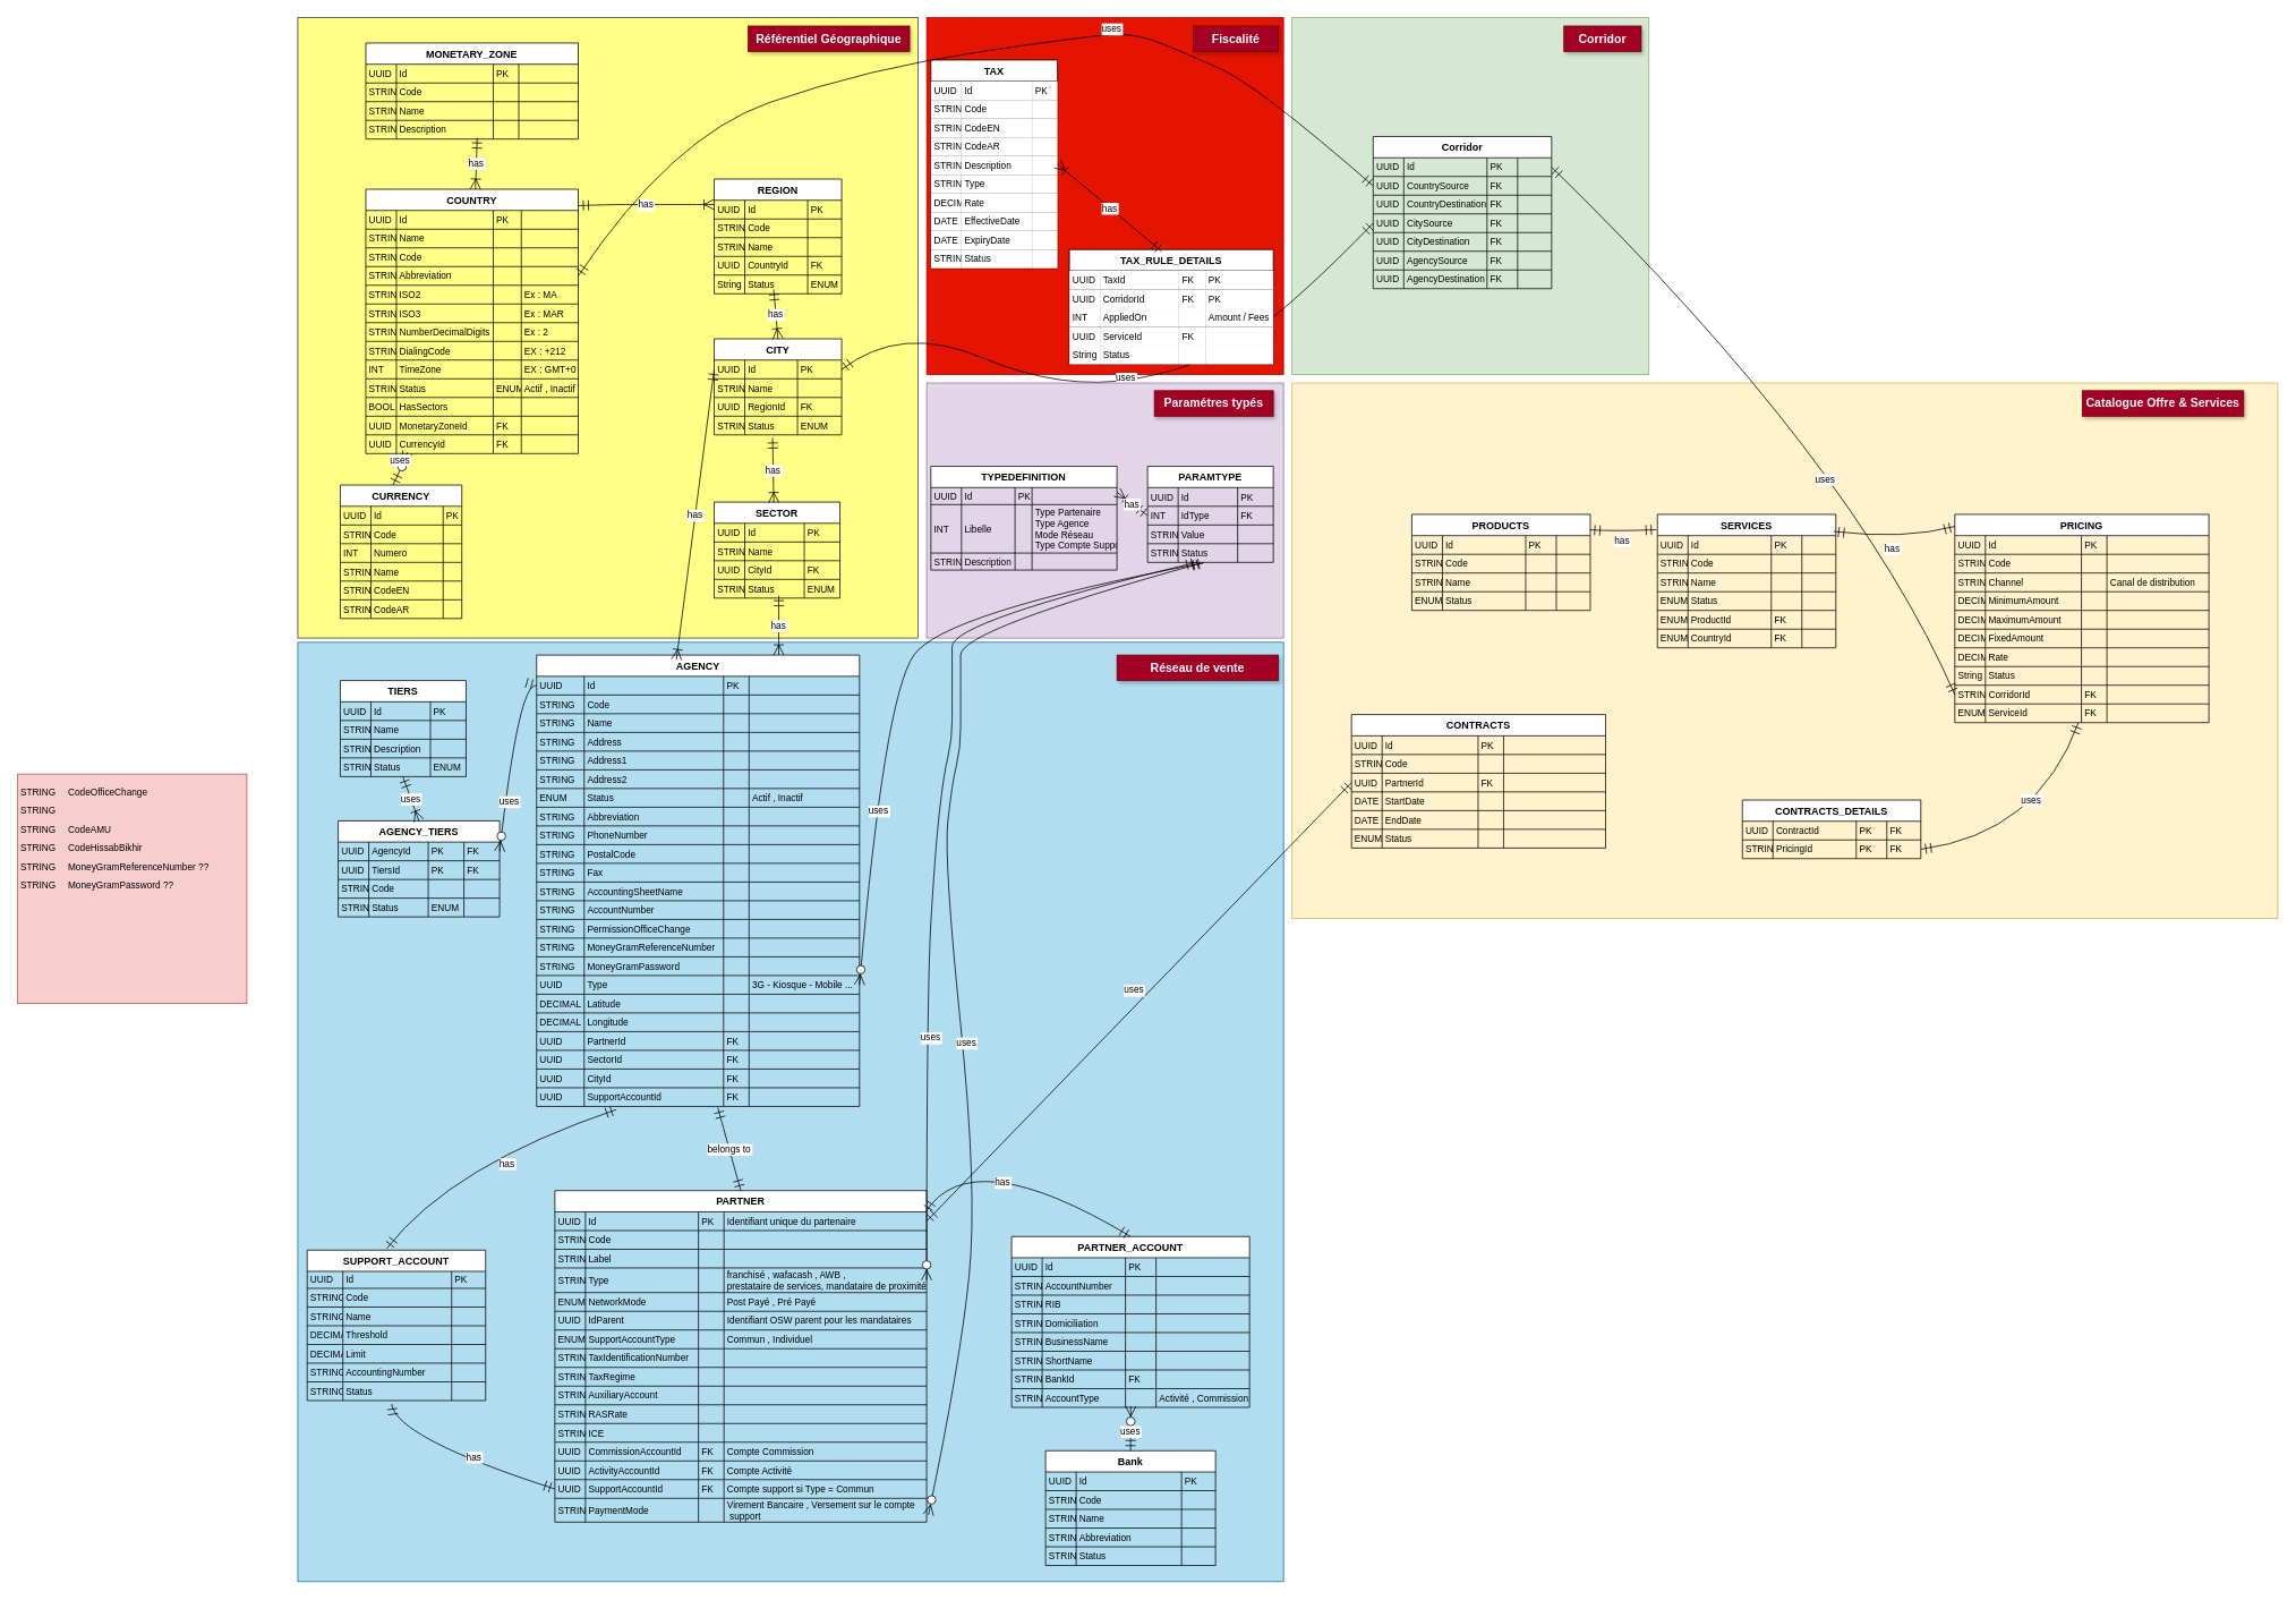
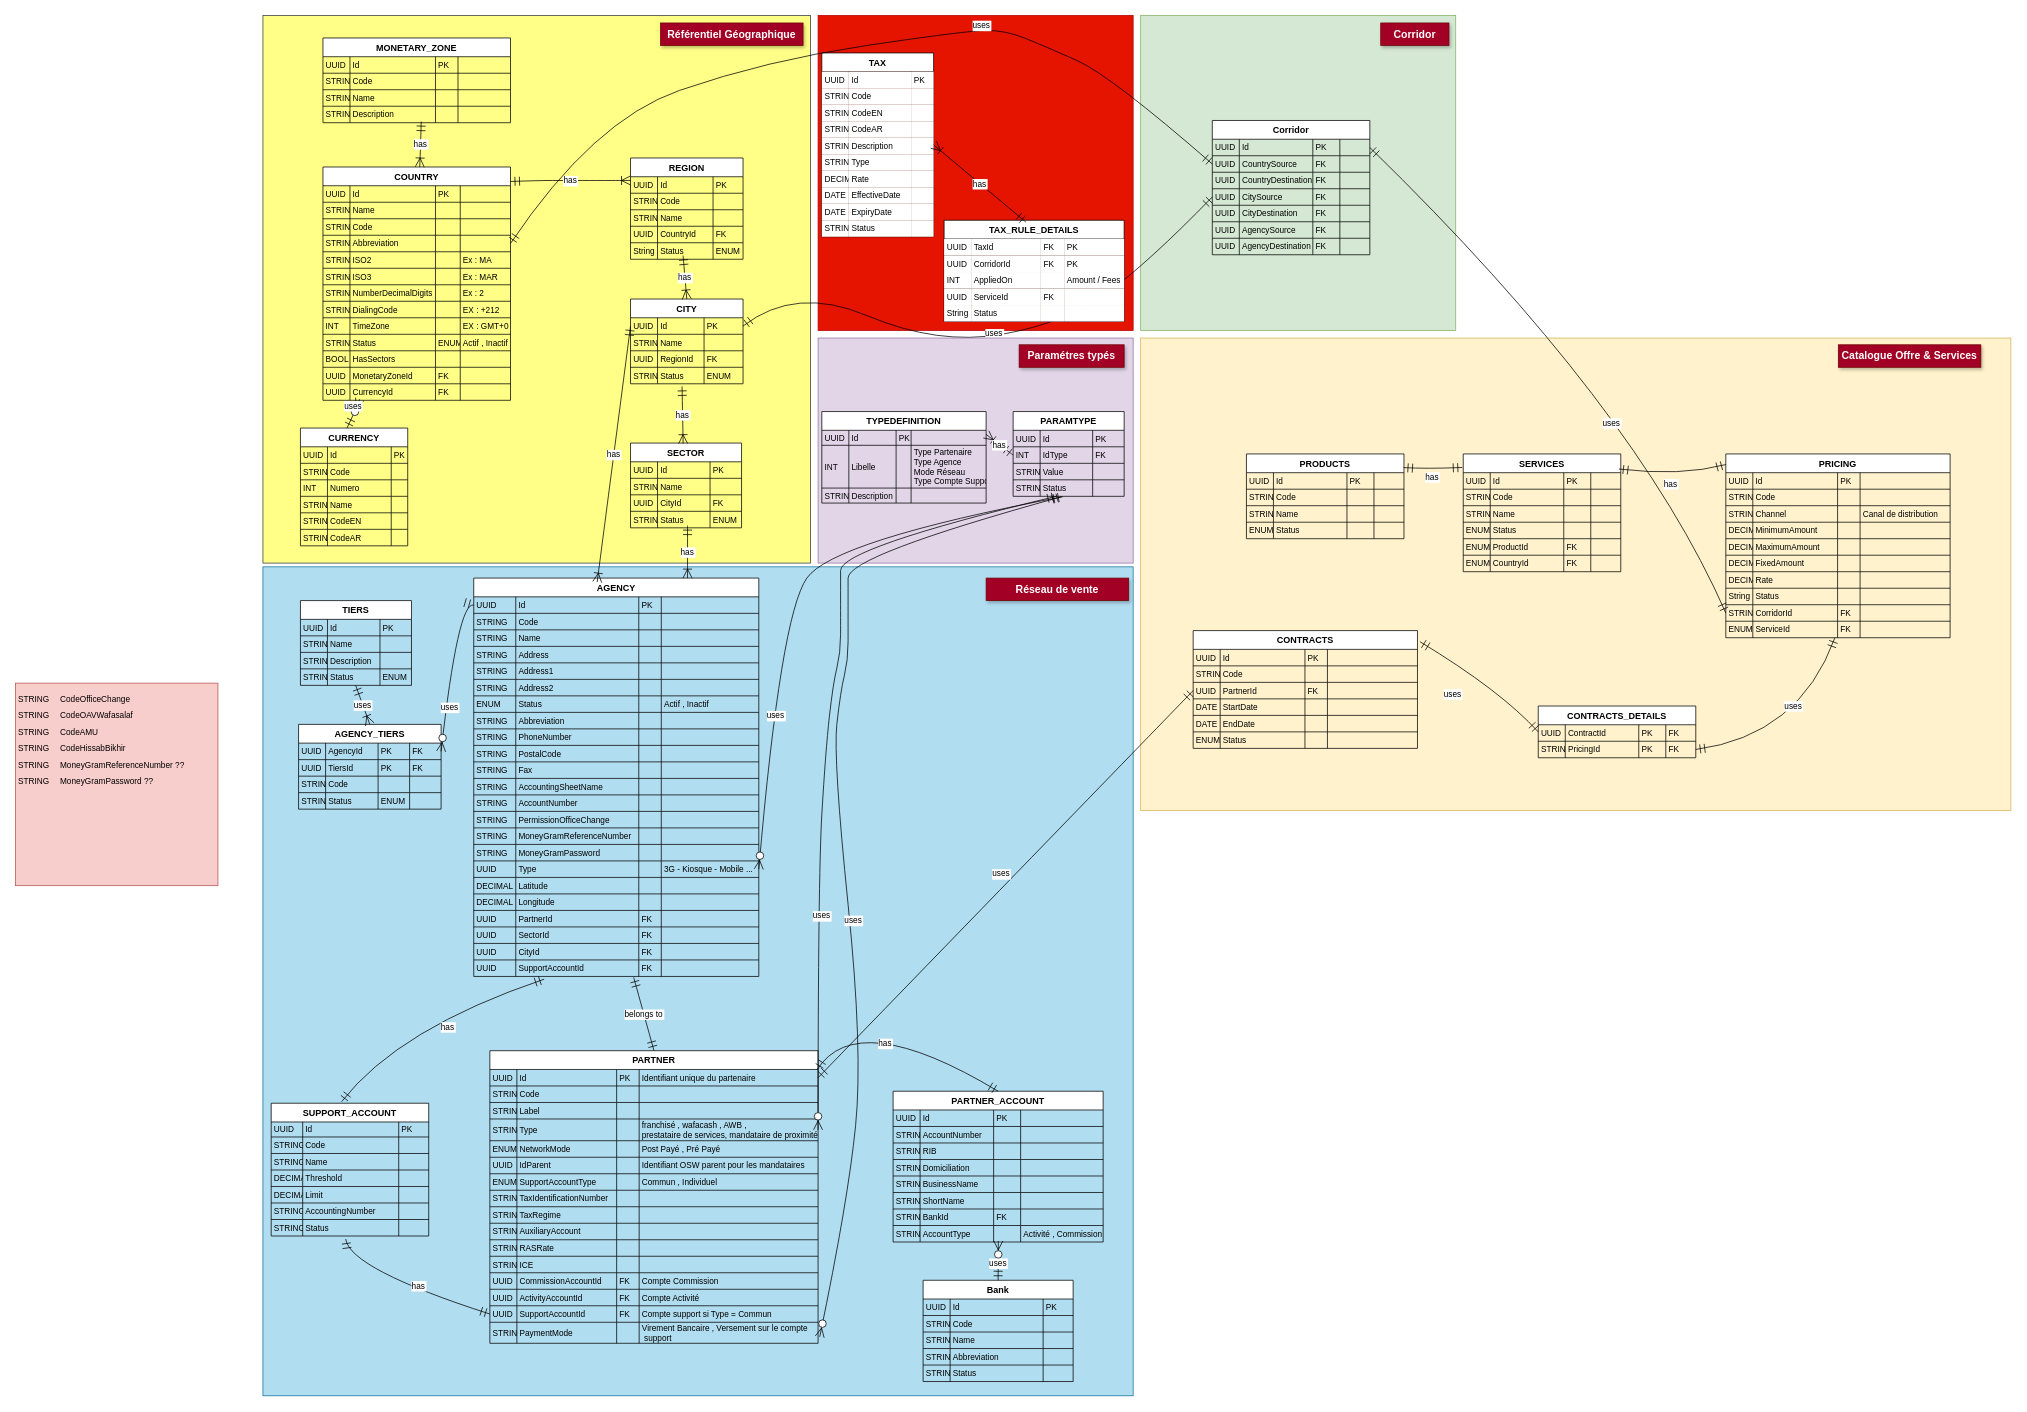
- <mxCell id="445" value="&lt;b&gt;&lt;font style=&quot;font-size: 14px;&quot;&gt;Fiscalité&lt;/font&gt;&lt;/b&gt;" style="text;html=1;align=center;verticalAlign=middle;whiteSpace=wrap;rounded=0;fillColor=#a20025;strokeColor=#6F0000;fontColor=#ffffff;gradientColor=none;shadow=1;glass=0;" parent="1" vertex="1"><mxGeometry x="1404" y="30" width="100" height="30" as="geometry" /></mxCell>
+ <mxCell id="826" value="uses" style="curved=1;startArrow=ERmandOne;startSize=10;;endArrow=ERmandOne;endSize=10;;exitX=0;exitY=0.5;entryX=1.011;entryY=0.094;rounded=0;exitDx=0;exitDy=0;entryDx=0;entryDy=0;entryPerimeter=0;" parent="1" source="815" target="694" edge="1"><mxGeometry x="0.261" y="36" relative="1" as="geometry"><Array as="points"><mxPoint x="2000" y="920" /></Array><mxPoint x="1750" y="1056.5" as="sourcePoint" /><mxPoint x="1671" y="844.5" as="targetPoint" /><mxPoint x="-1" as="offset" /></mxGeometry></mxCell>
+ <mxCell id="805" value="CodeOAVWafasalaf" style="shape=partialRectangle;connectable=0;fillColor=none;top=0;left=0;bottom=0;right=0;align=left;spacingLeft=2;overflow=hidden;fontSize=11;" parent="1" vertex="1"><mxGeometry x="76" y="942" width="164.0" height="22" as="geometry"><mxRectangle width="164.0" height="22" as="alternateBounds" /></mxGeometry></mxCell>
